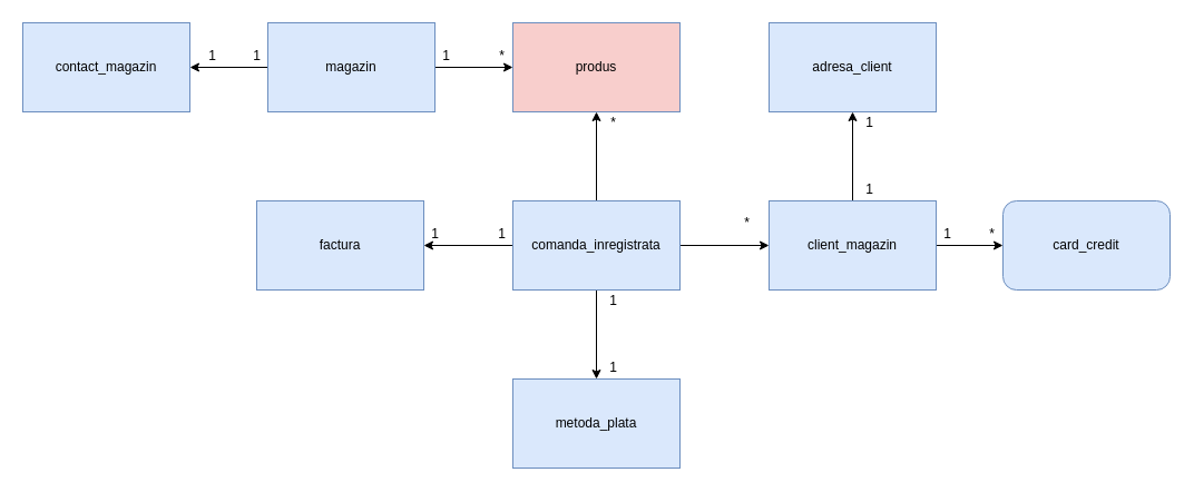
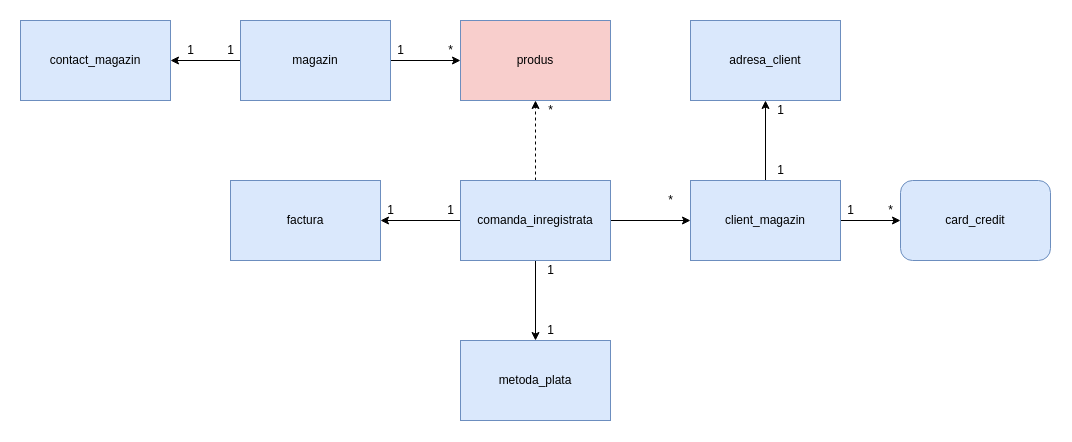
- <mxCell id="7" value="" style="edgeStyle=orthogonalEdgeStyle;rounded=0;orthogonalLoop=1;jettySize=auto;html=1;" parent="1" source="11" target="6" edge="1"><mxGeometry relative="1" as="geometry" /></mxCell>
+ <mxCell id="7" value="" style="edgeStyle=orthogonalEdgeStyle;rounded=0;orthogonalLoop=1;jettySize=auto;html=1;dashed=1;" parent="1" source="11" target="6" edge="1"><mxGeometry relative="1" as="geometry" /></mxCell>
